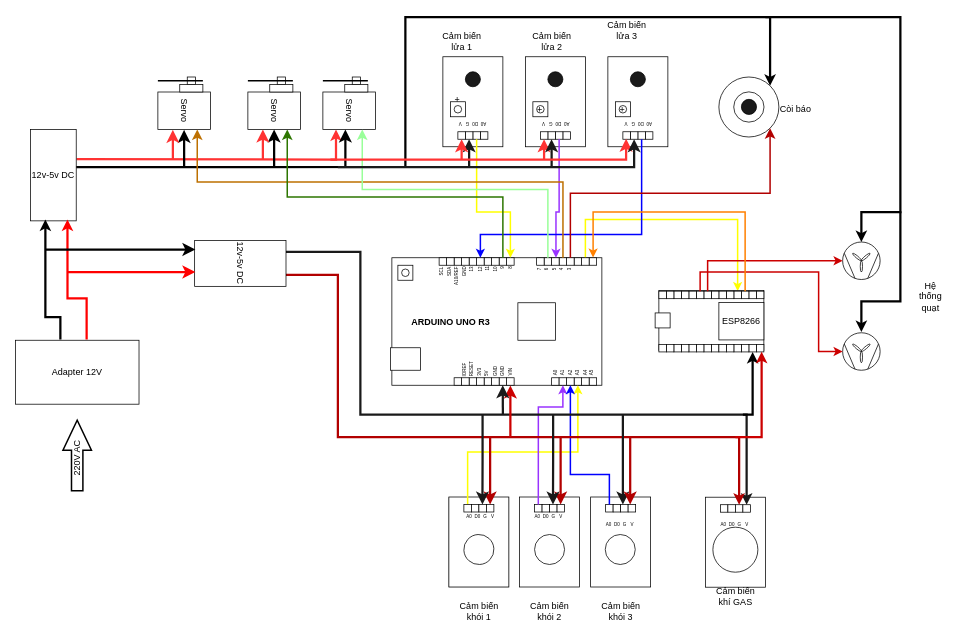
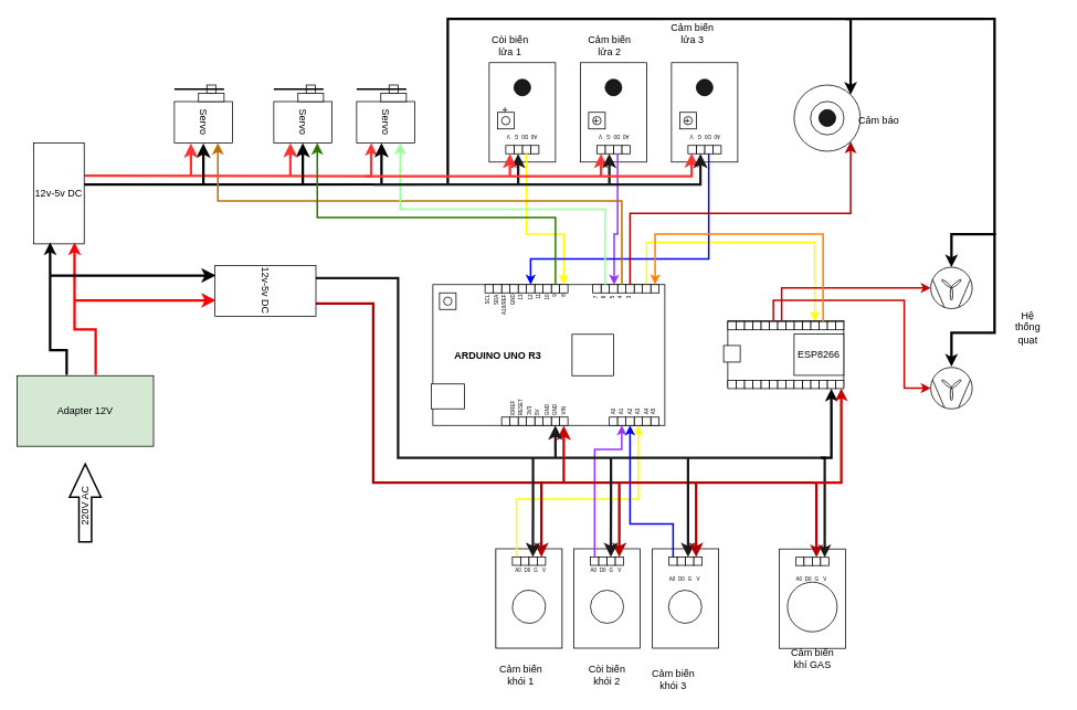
- <mxCell id="66" value="Cảm biến&lt;br&gt;lửa 1" style="text;html=1;align=center;verticalAlign=middle;resizable=0;points=[];autosize=1;strokeColor=none;fillColor=none;" vertex="1" parent="1"><mxGeometry x="580" y="35" width="70" height="40" as="geometry" /></mxCell>
+ <mxCell id="66" value="Còi biến&lt;br&gt;lửa 1" style="text;html=1;align=center;verticalAlign=middle;resizable=0;points=[];autosize=1;strokeColor=none;fillColor=none;" vertex="1" parent="1"><mxGeometry x="580" y="35" width="70" height="40" as="geometry" /></mxCell>
- <mxCell id="281" value="Còi báo" style="text;html=1;align=center;verticalAlign=middle;resizable=0;points=[];autosize=1;strokeColor=none;fillColor=none;" vertex="1" parent="1"><mxGeometry x="1030" y="130" width="60" height="30" as="geometry" /></mxCell>
+ <mxCell id="281" value="Cảm báo" style="text;html=1;align=center;verticalAlign=middle;resizable=0;points=[];autosize=1;strokeColor=none;fillColor=none;" vertex="1" parent="1"><mxGeometry x="1030" y="130" width="60" height="30" as="geometry" /></mxCell>
- <mxCell id="254" value="Adapter 12V" style="rounded=0;whiteSpace=wrap;html=1;container=0;" vertex="1" parent="253"><mxGeometry width="164.854" height="85.263" as="geometry" /></mxCell>
+ <mxCell id="254" value="Adapter 12V" style="rounded=0;whiteSpace=wrap;html=1;container=0;fillColor=#d5e8d4;" vertex="1" parent="253"><mxGeometry width="164.854" height="85.263" as="geometry" /></mxCell>
- <mxCell id="62" value="Cảm biến&lt;br&gt;khói 1" style="text;html=1;align=center;verticalAlign=middle;resizable=0;points=[];autosize=1;strokeColor=none;fillColor=none;" vertex="1" parent="1"><mxGeometry x="603" y="795" width="70" height="40" as="geometry" /></mxCell>
+ <mxCell id="62" value="Cảm biến&lt;br&gt;khói 1" style="text;html=1;align=center;verticalAlign=middle;resizable=0;points=[];autosize=1;strokeColor=none;fillColor=none;" vertex="1" parent="1"><mxGeometry x="593" y="795" width="70" height="40" as="geometry" /></mxCell>
- <mxCell id="63" value="Cảm biến&lt;br&gt;khói 2" style="text;html=1;align=center;verticalAlign=middle;resizable=0;points=[];autosize=1;strokeColor=none;fillColor=none;" vertex="1" parent="1"><mxGeometry x="697" y="795" width="70" height="40" as="geometry" /></mxCell>
+ <mxCell id="63" value="Còi biến&lt;br&gt;khói 2" style="text;html=1;align=center;verticalAlign=middle;resizable=0;points=[];autosize=1;strokeColor=none;fillColor=none;" vertex="1" parent="1"><mxGeometry x="697" y="795" width="70" height="40" as="geometry" /></mxCell>
- <mxCell id="64" value="Cảm biến&lt;br&gt;khói 3" style="text;html=1;align=center;verticalAlign=middle;resizable=0;points=[];autosize=1;strokeColor=none;fillColor=none;" vertex="1" parent="1"><mxGeometry x="792" y="795" width="70" height="40" as="geometry" /></mxCell>
+ <mxCell id="64" value="Cảm biến&lt;br&gt;khói 3" style="text;html=1;align=center;verticalAlign=middle;resizable=0;points=[];autosize=1;strokeColor=none;fillColor=none;" vertex="1" parent="1"><mxGeometry x="777" y="800" width="70" height="40" as="geometry" /></mxCell>
